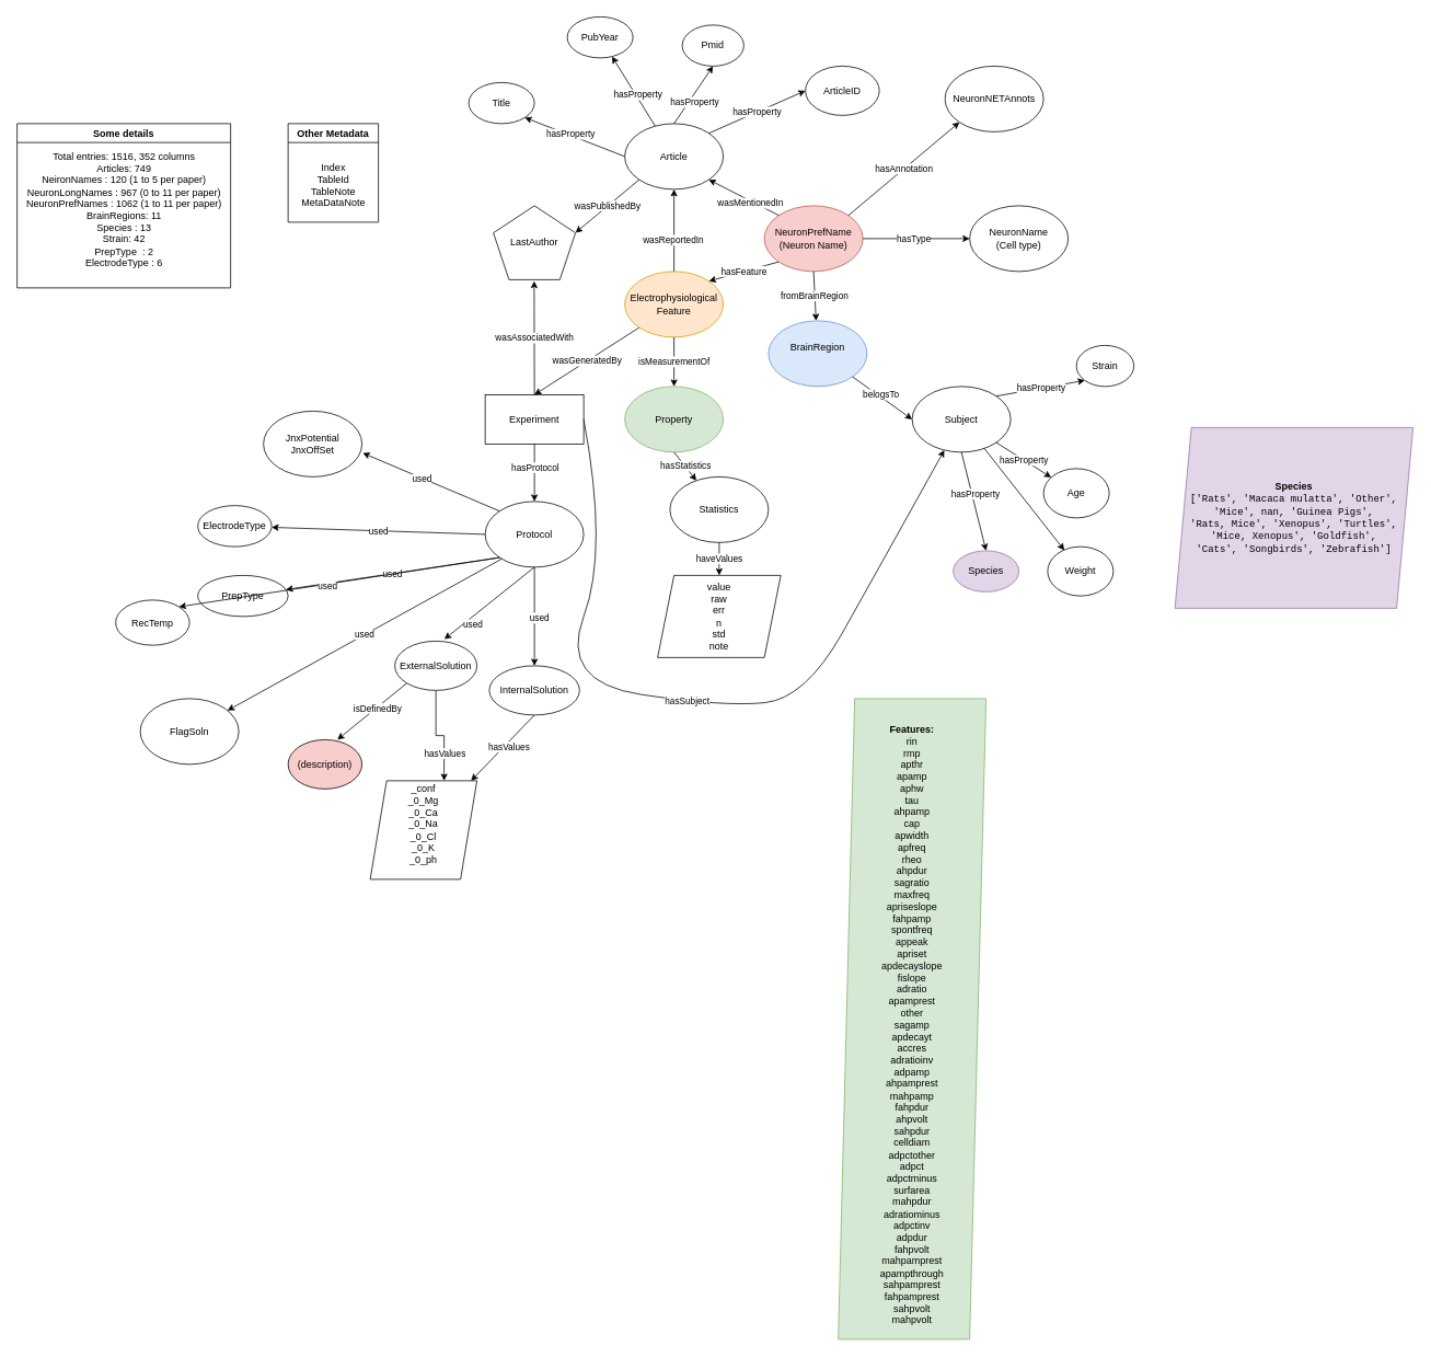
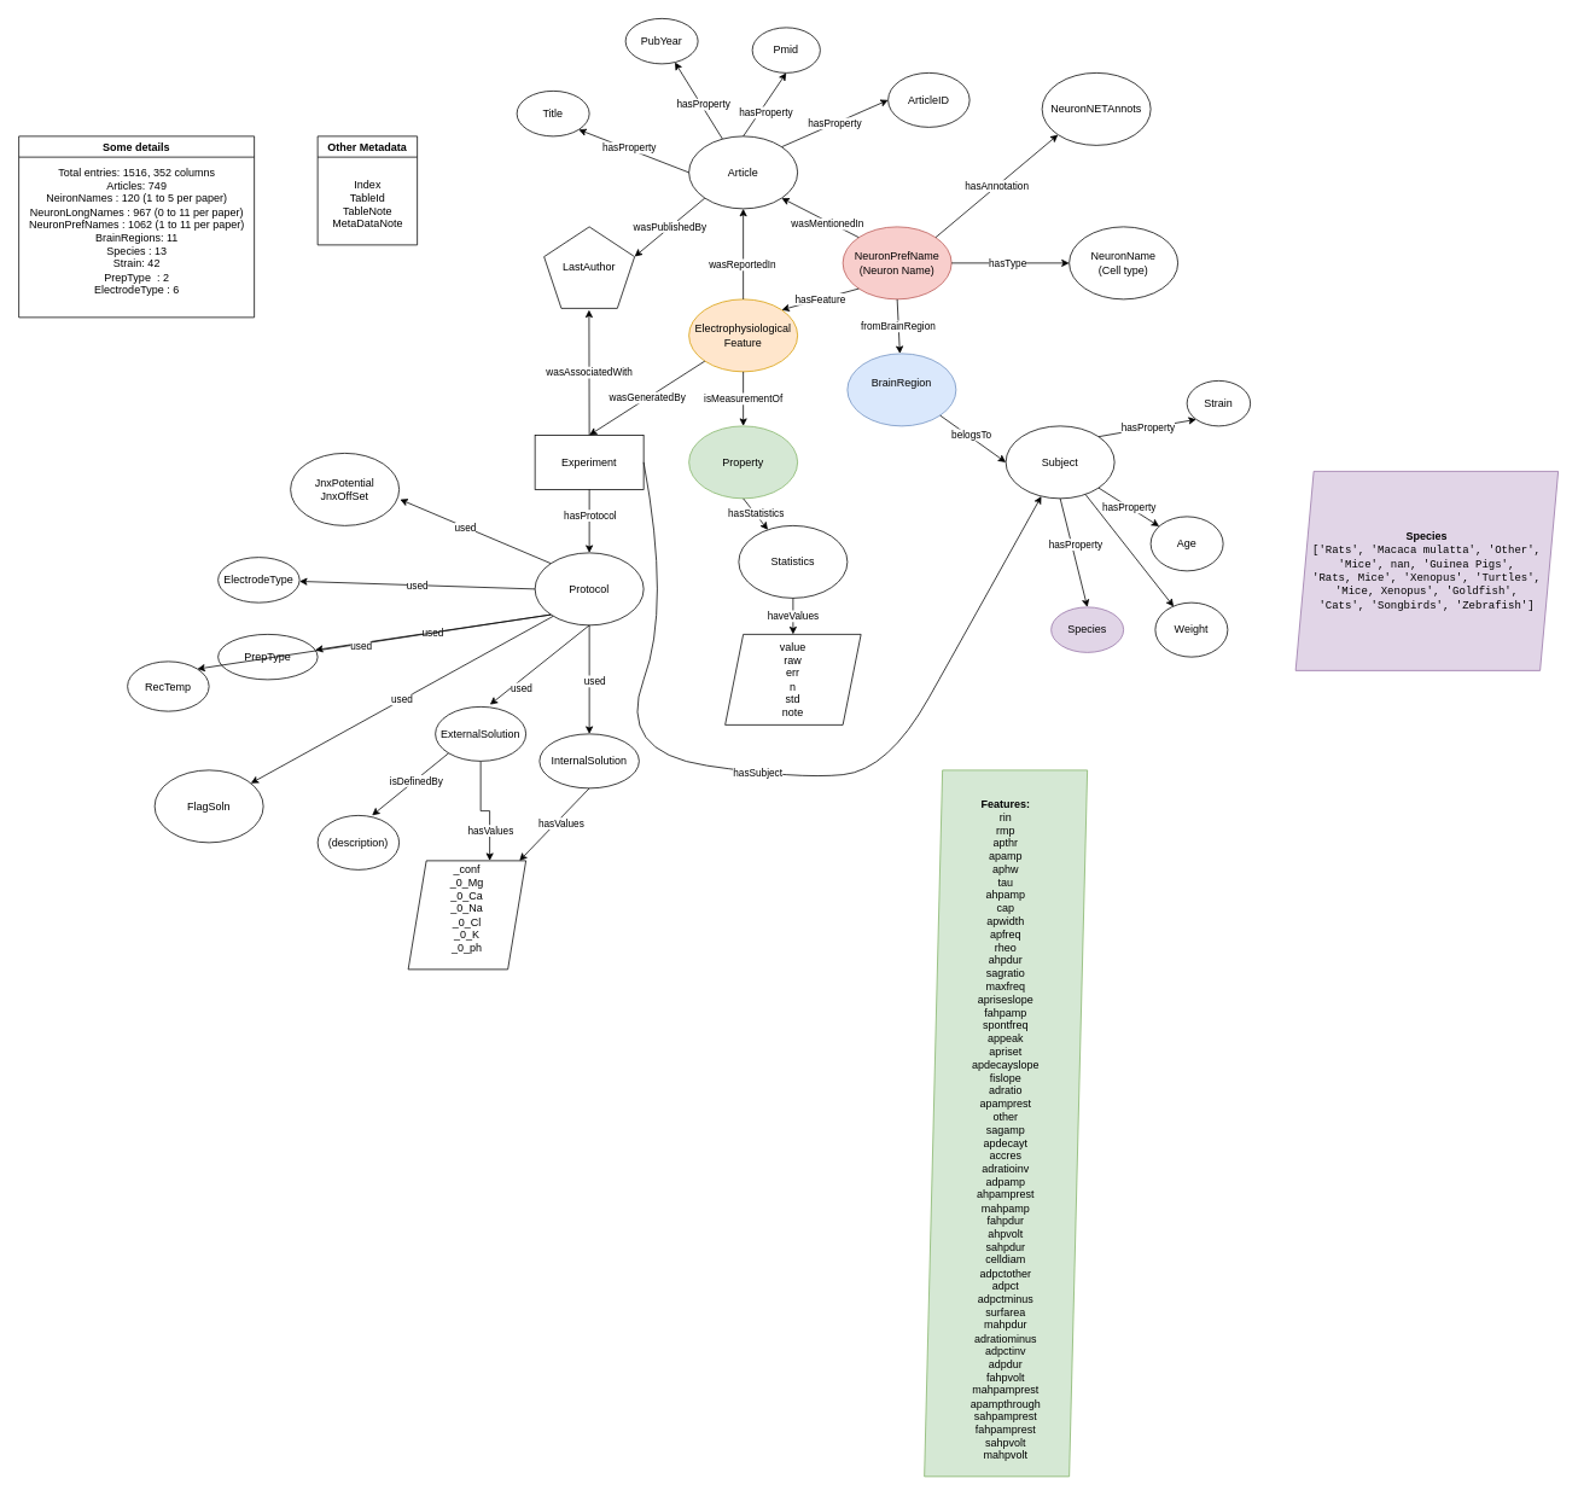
- <mxCell id="62" value="(description)" style="ellipse;whiteSpace=wrap;html=1;fillColor=#f8cecc;" parent="1" vertex="1"><mxGeometry x="350" y="900" width="90" height="60" as="geometry" /></mxCell>
+ <mxCell id="62" value="(description)" style="ellipse;whiteSpace=wrap;html=1;" parent="1" vertex="1"><mxGeometry x="350" y="900" width="90" height="60" as="geometry" /></mxCell>
